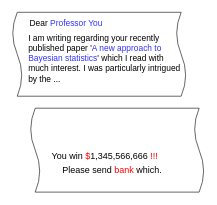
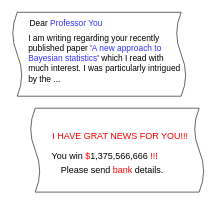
+ <mxCell id="6" value="I HAVE GRAT NEWS FOR YOU!!!" style="text;html=1;strokeColor=none;fillColor=none;align=center;verticalAlign=middle;whiteSpace=wrap;rounded=0;fontColor=#FF0000;fontSize=15;" vertex="1" parent="1"><mxGeometry x="78.5" y="216" width="242.5" height="20" as="geometry" /></mxCell>
- <mxCell id="7" value="You win &lt;font color=&quot;#ff0000&quot; style=&quot;font-size: 15px;&quot;&gt;$&lt;/font&gt;1,345,566,666 &lt;font color=&quot;#ff0000&quot; style=&quot;font-size: 15px;&quot;&gt;!!!&lt;/font&gt;" style="text;html=1;strokeColor=none;fillColor=none;align=center;verticalAlign=middle;whiteSpace=wrap;rounded=0;fontSize=15;" vertex="1" parent="1"><mxGeometry x="77.5" y="239" width="192.5" height="40" as="geometry" /></mxCell>
+ <mxCell id="7" value="You win &lt;font color=&quot;#ff0000&quot; style=&quot;font-size: 15px;&quot;&gt;$&lt;/font&gt;1,375,566,666 &lt;font color=&quot;#ff0000&quot; style=&quot;font-size: 15px;&quot;&gt;!!!&lt;/font&gt;" style="text;html=1;strokeColor=none;fillColor=none;align=center;verticalAlign=middle;whiteSpace=wrap;rounded=0;fontSize=15;" vertex="1" parent="1"><mxGeometry x="77.5" y="239" width="192.5" height="40" as="geometry" /></mxCell>
- <mxCell id="8" value="Please send &lt;font color=&quot;#ff0000&quot; style=&quot;font-size: 15px;&quot;&gt;bank&lt;/font&gt; which." style="text;html=1;strokeColor=none;fillColor=none;align=center;verticalAlign=middle;whiteSpace=wrap;rounded=0;fontSize=15;" vertex="1" parent="1"><mxGeometry x="92.5" y="266" width="187.5" height="34" as="geometry" /></mxCell>
+ <mxCell id="8" value="Please send &lt;font color=&quot;#ff0000&quot; style=&quot;font-size: 15px;&quot;&gt;bank&lt;/font&gt; details." style="text;html=1;strokeColor=none;fillColor=none;align=center;verticalAlign=middle;whiteSpace=wrap;rounded=0;fontSize=15;" vertex="1" parent="1"><mxGeometry x="92.5" y="266" width="187.5" height="34" as="geometry" /></mxCell>
